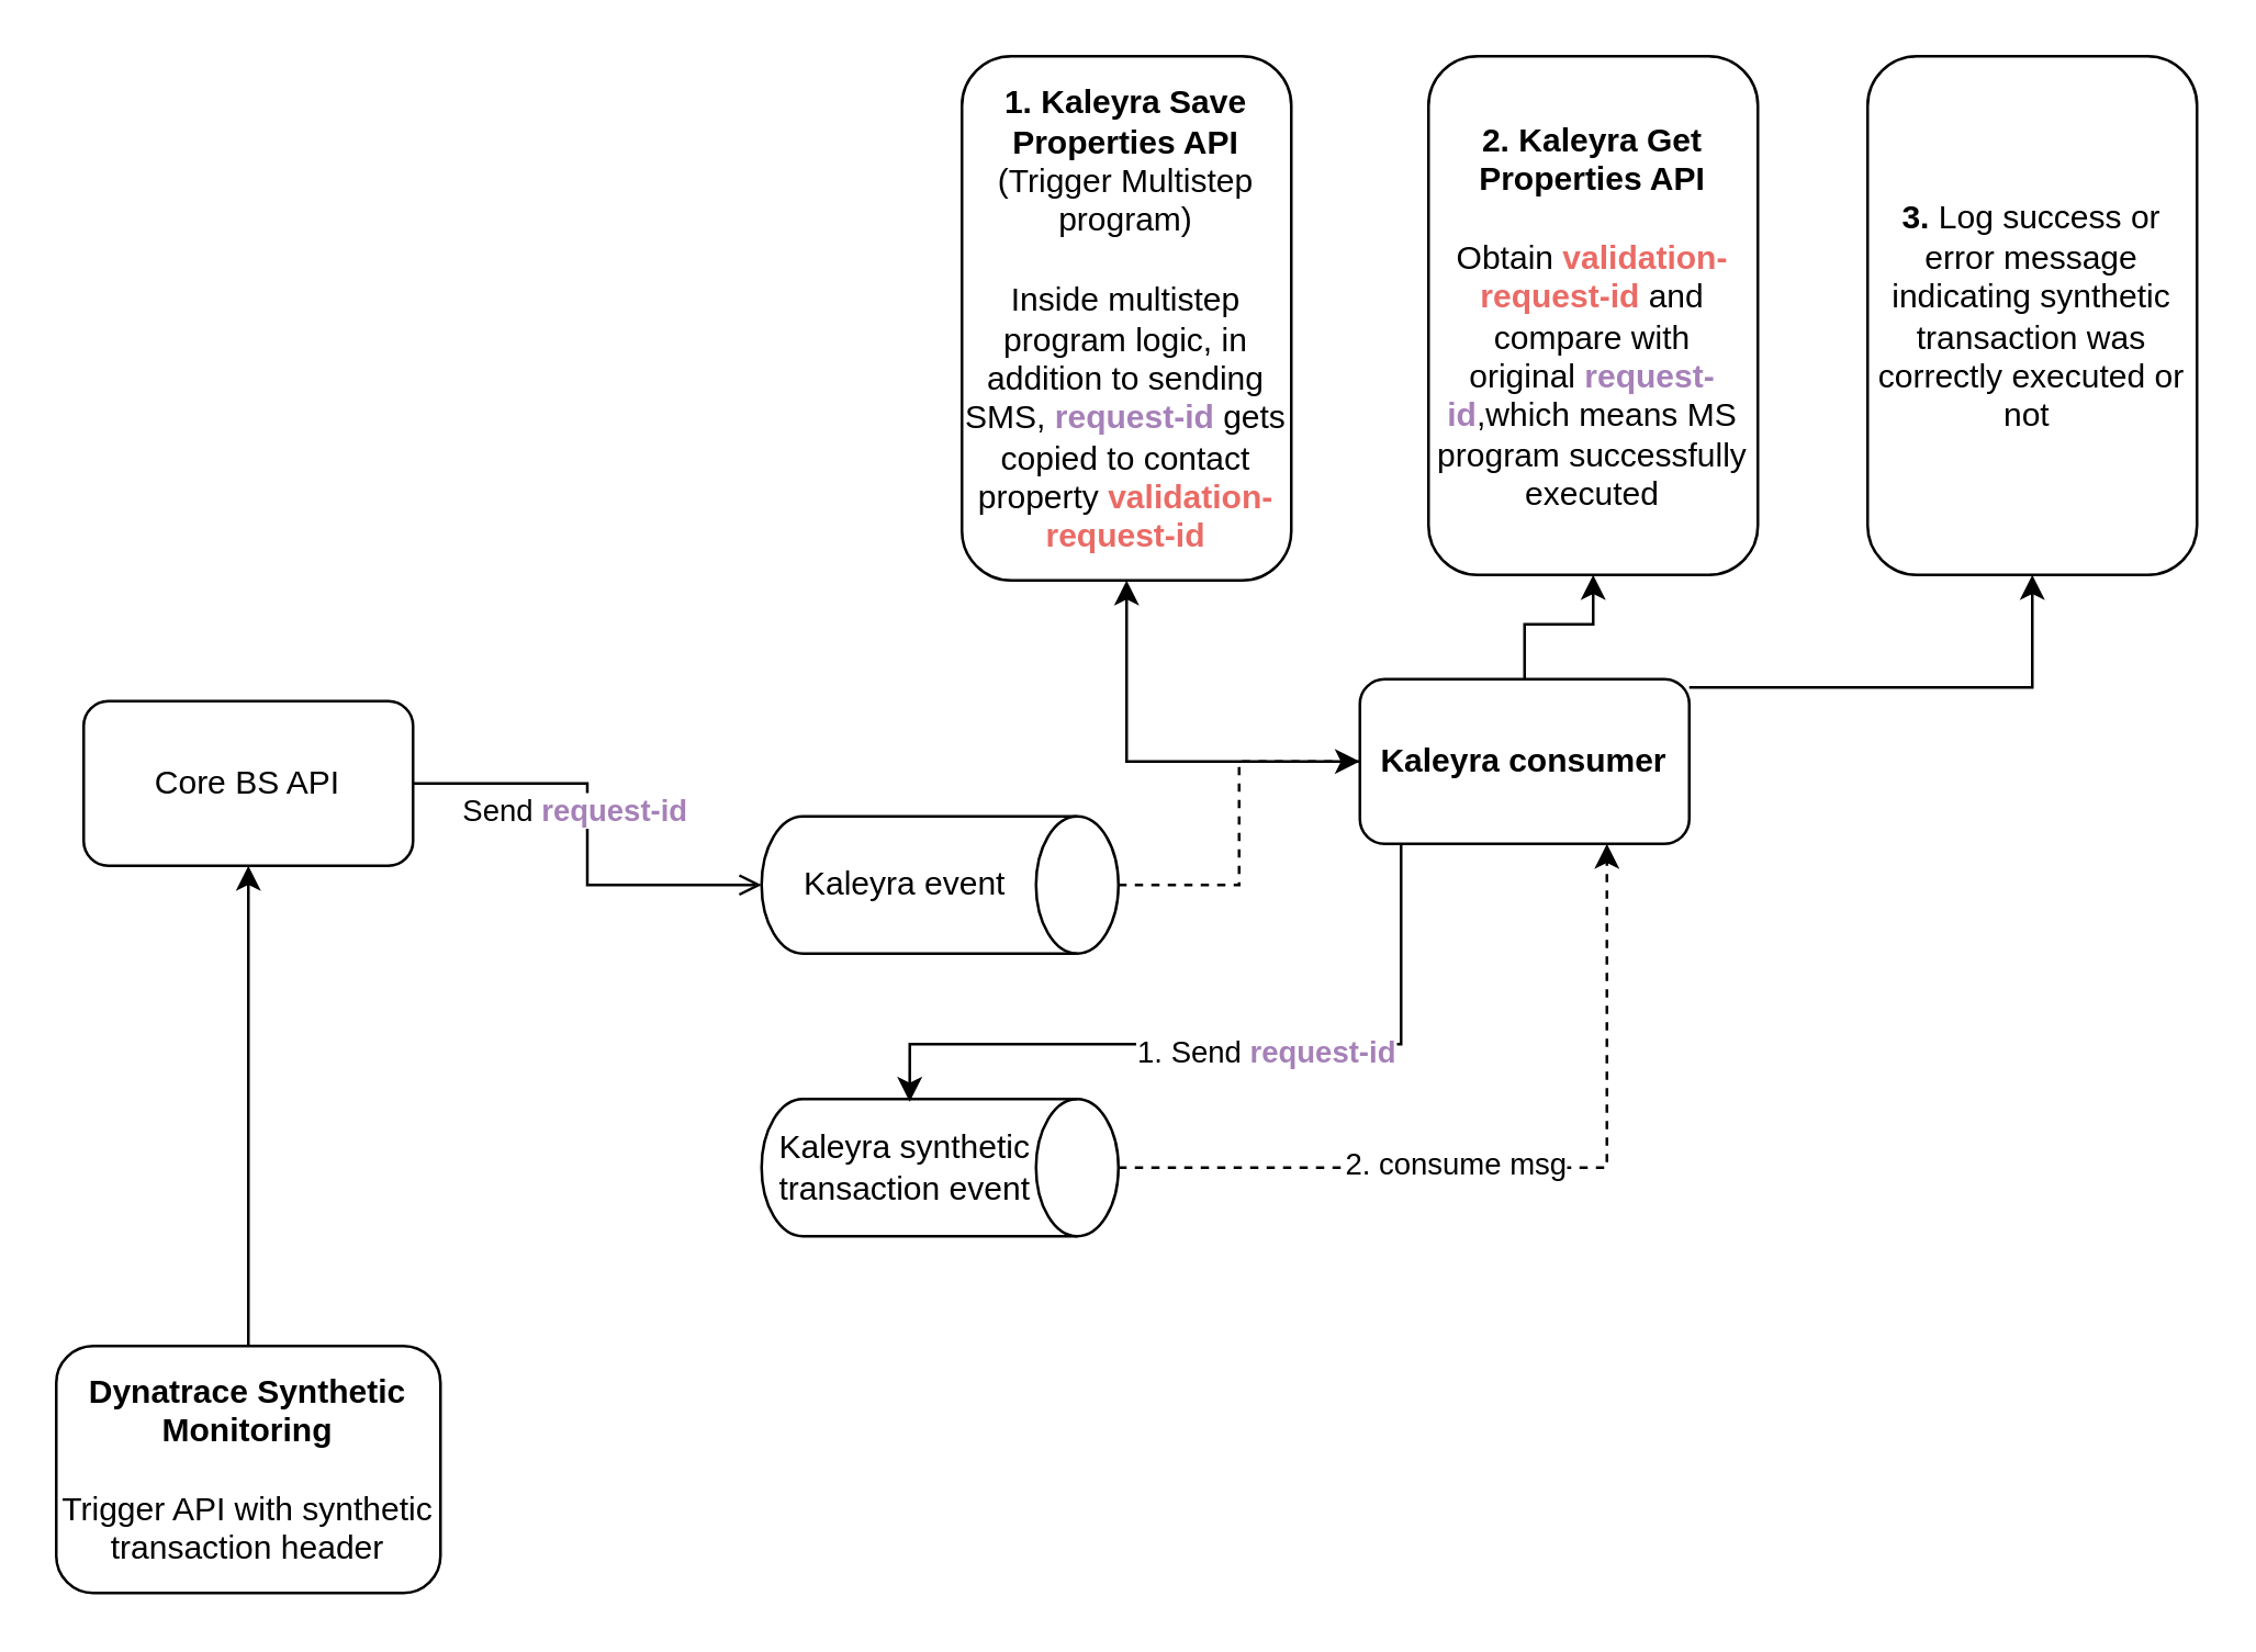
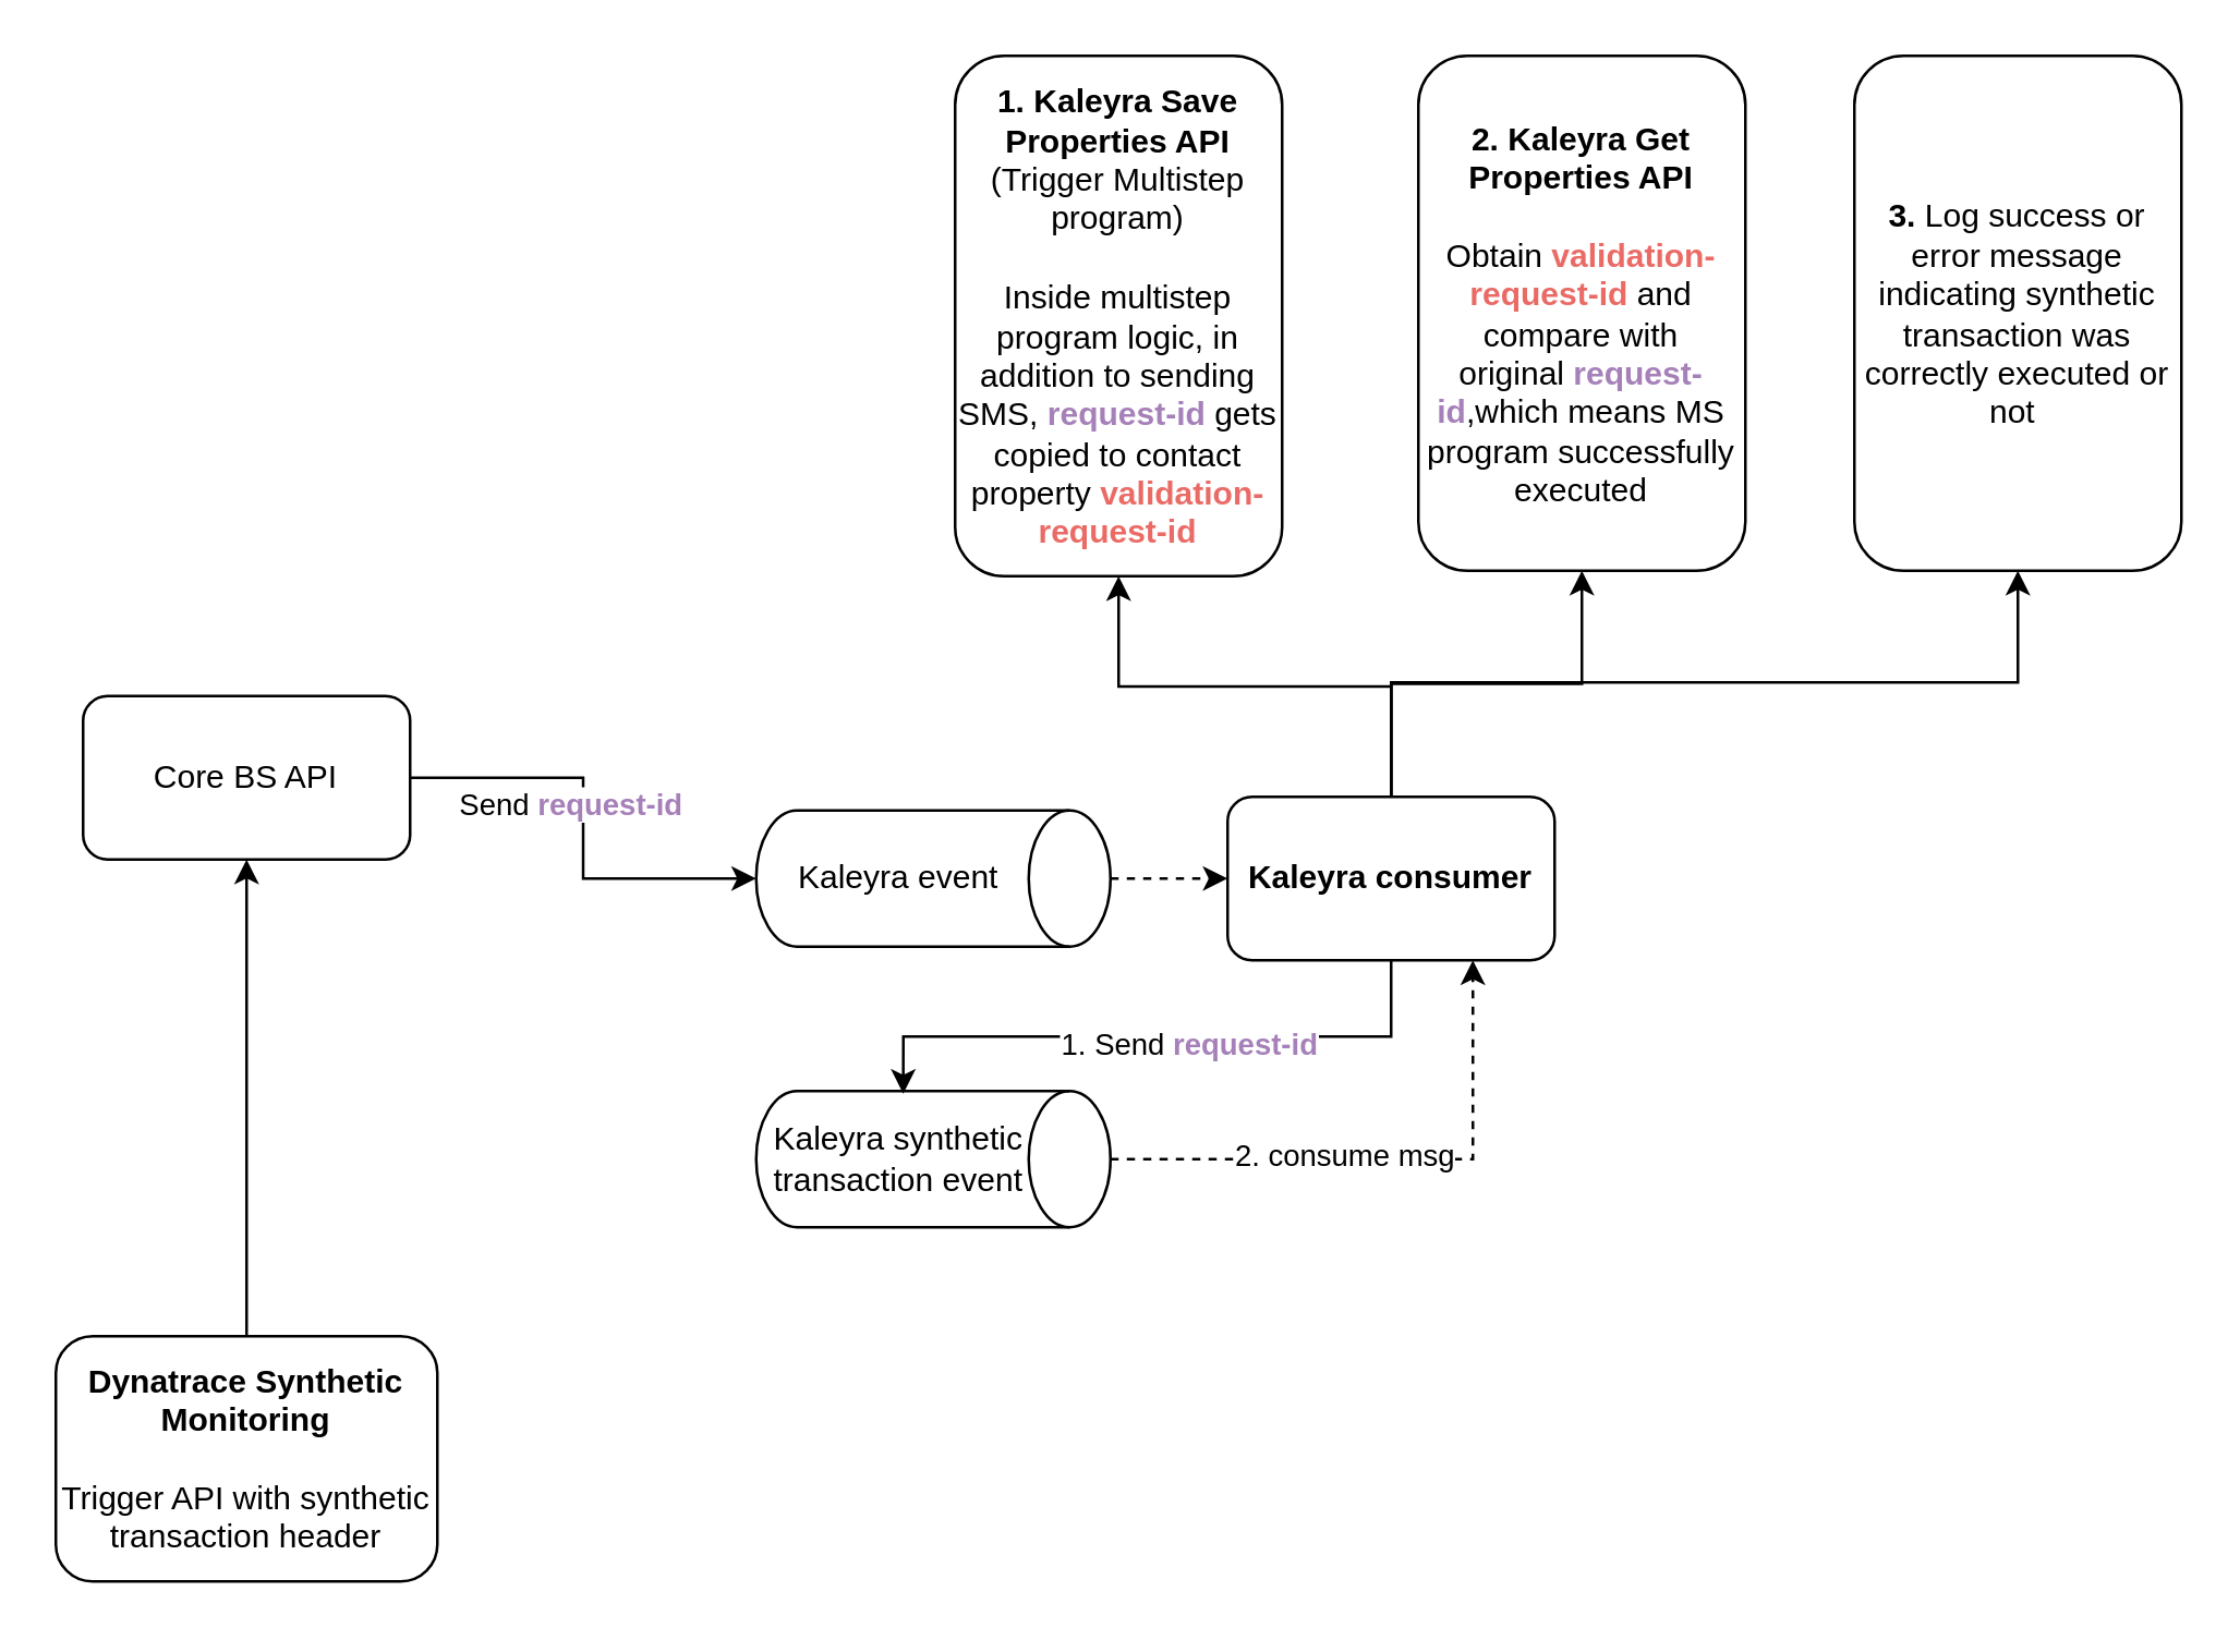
- <mxCell id="12" value="&lt;b&gt;Kaleyra consumer&lt;/b&gt;" style="rounded=1;whiteSpace=wrap;html=1;" vertex="1" parent="1"><mxGeometry x="495" y="247" width="120" height="60" as="geometry" /></mxCell>
+ <mxCell id="12" value="&lt;b&gt;Kaleyra consumer&lt;/b&gt;" style="rounded=1;whiteSpace=wrap;html=1;" vertex="1" parent="1"><mxGeometry x="450" y="292" width="120" height="60" as="geometry" /></mxCell>
- <mxCell id="6" style="edgeStyle=orthogonalEdgeStyle;rounded=0;orthogonalLoop=1;jettySize=auto;html=1;entryX=0.5;entryY=1;entryDx=0;entryDy=0;entryPerimeter=0;exitX=1;exitY=0.5;exitDx=0;exitDy=0;endArrow=open;" edge="1" parent="1" source="8" target="5"><mxGeometry relative="1" as="geometry"><mxPoint x="157" y="330" as="sourcePoint" /></mxGeometry></mxCell>
+ <mxCell id="6" style="edgeStyle=orthogonalEdgeStyle;rounded=0;orthogonalLoop=1;jettySize=auto;html=1;entryX=0.5;entryY=1;entryDx=0;entryDy=0;entryPerimeter=0;exitX=1;exitY=0.5;exitDx=0;exitDy=0;" edge="1" parent="1" source="8" target="5"><mxGeometry relative="1" as="geometry"><mxPoint x="157" y="330" as="sourcePoint" /></mxGeometry></mxCell>
